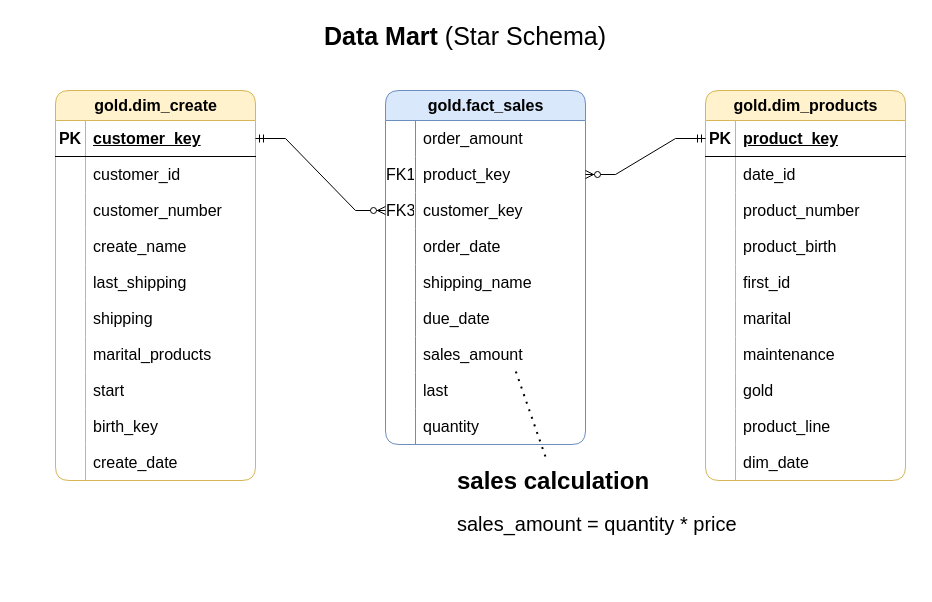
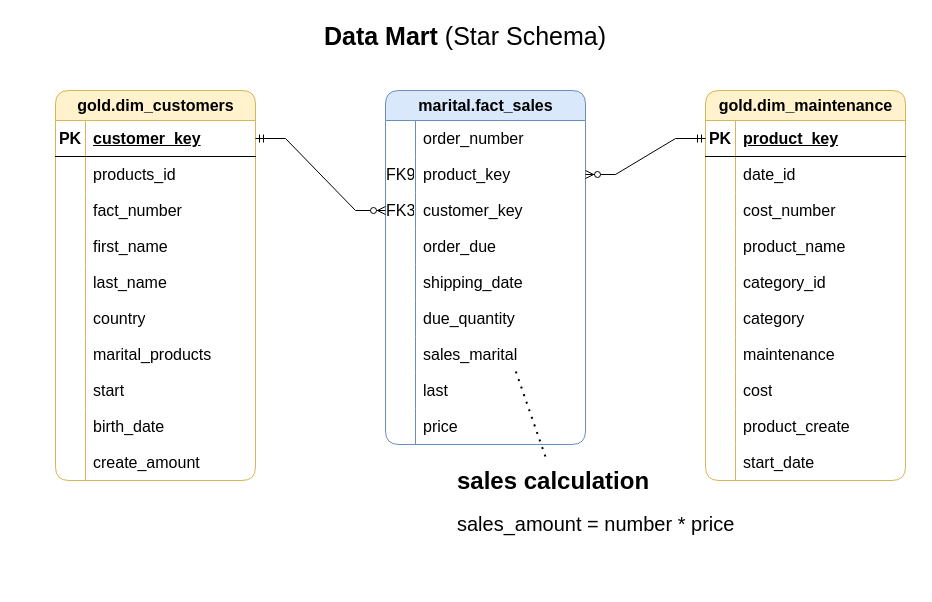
- <mxCell id="2" value="gold.dim_create" style="shape=table;startSize=30;container=1;collapsible=1;childLayout=tableLayout;fixedRows=1;rowLines=0;fontStyle=1;align=center;resizeLast=1;html=1;fillColor=#fff2cc;strokeColor=#d6b656;fontSize=16;rounded=1;" vertex="1" parent="1"><mxGeometry x="55" y="90" width="200" height="390" as="geometry" /></mxCell>
+ <mxCell id="2" value="gold.dim_customers" style="shape=table;startSize=30;container=1;collapsible=1;childLayout=tableLayout;fixedRows=1;rowLines=0;fontStyle=1;align=center;resizeLast=1;html=1;fillColor=#fff2cc;strokeColor=#d6b656;fontSize=16;rounded=1;" vertex="1" parent="1"><mxGeometry x="55" y="90" width="200" height="390" as="geometry" /></mxCell>
- <mxCell id="65" value="gold.fact_sales" style="shape=table;startSize=30;container=1;collapsible=1;childLayout=tableLayout;fixedRows=1;rowLines=0;fontStyle=1;align=center;resizeLast=1;html=1;fillColor=#dae8fc;strokeColor=#6c8ebf;fontSize=16;rounded=1;" vertex="1" parent="1"><mxGeometry x="385" y="90" width="200" height="354" as="geometry" /></mxCell>
+ <mxCell id="65" value="marital.fact_sales" style="shape=table;startSize=30;container=1;collapsible=1;childLayout=tableLayout;fixedRows=1;rowLines=0;fontStyle=1;align=center;resizeLast=1;html=1;fillColor=#dae8fc;strokeColor=#6c8ebf;fontSize=16;rounded=1;" vertex="1" parent="1"><mxGeometry x="385" y="90" width="200" height="354" as="geometry" /></mxCell>
- <mxCell id="34" value="gold.dim_products" style="shape=table;startSize=30;container=1;collapsible=1;childLayout=tableLayout;fixedRows=1;rowLines=0;fontStyle=1;align=center;resizeLast=1;html=1;fillColor=#fff2cc;strokeColor=#d6b656;fontSize=16;rounded=1;" vertex="1" parent="1"><mxGeometry x="705" y="90" width="200" height="390" as="geometry" /></mxCell>
+ <mxCell id="34" value="gold.dim_maintenance" style="shape=table;startSize=30;container=1;collapsible=1;childLayout=tableLayout;fixedRows=1;rowLines=0;fontStyle=1;align=center;resizeLast=1;html=1;fillColor=#fff2cc;strokeColor=#d6b656;fontSize=16;rounded=1;" vertex="1" parent="1"><mxGeometry x="705" y="90" width="200" height="390" as="geometry" /></mxCell>
- <mxCell id="68" value="order_amount" style="shape=partialRectangle;connectable=0;fillColor=none;top=0;left=0;bottom=0;right=0;align=left;spacingLeft=6;overflow=hidden;whiteSpace=wrap;html=1;fontSize=16;" vertex="1" parent="66"><mxGeometry x="30" width="170" height="36" as="geometry"><mxRectangle width="170" height="36" as="alternateBounds" /></mxGeometry></mxCell>
+ <mxCell id="68" value="order_number" style="shape=partialRectangle;connectable=0;fillColor=none;top=0;left=0;bottom=0;right=0;align=left;spacingLeft=6;overflow=hidden;whiteSpace=wrap;html=1;fontSize=16;" vertex="1" parent="66"><mxGeometry x="30" width="170" height="36" as="geometry"><mxRectangle width="170" height="36" as="alternateBounds" /></mxGeometry></mxCell>
- <mxCell id="8" value="customer_id" style="shape=partialRectangle;connectable=0;fillColor=none;top=0;left=0;bottom=0;right=0;align=left;spacingLeft=6;overflow=hidden;whiteSpace=wrap;html=1;fontSize=16;" vertex="1" parent="6"><mxGeometry x="30" width="170" height="36" as="geometry"><mxRectangle width="170" height="36" as="alternateBounds" /></mxGeometry></mxCell>
+ <mxCell id="8" value="products_id" style="shape=partialRectangle;connectable=0;fillColor=none;top=0;left=0;bottom=0;right=0;align=left;spacingLeft=6;overflow=hidden;whiteSpace=wrap;html=1;fontSize=16;" vertex="1" parent="6"><mxGeometry x="30" width="170" height="36" as="geometry"><mxRectangle width="170" height="36" as="alternateBounds" /></mxGeometry></mxCell>
- <mxCell id="70" value="FK1" style="shape=partialRectangle;connectable=0;fillColor=none;top=0;left=0;bottom=0;right=0;editable=1;overflow=hidden;whiteSpace=wrap;html=1;fontSize=16;" vertex="1" parent="69"><mxGeometry width="30" height="36" as="geometry"><mxRectangle width="30" height="36" as="alternateBounds" /></mxGeometry></mxCell>
+ <mxCell id="70" value="FK9" style="shape=partialRectangle;connectable=0;fillColor=none;top=0;left=0;bottom=0;right=0;editable=1;overflow=hidden;whiteSpace=wrap;html=1;fontSize=16;" vertex="1" parent="69"><mxGeometry width="30" height="36" as="geometry"><mxRectangle width="30" height="36" as="alternateBounds" /></mxGeometry></mxCell>
- <mxCell id="11" value="customer_number" style="shape=partialRectangle;connectable=0;fillColor=none;top=0;left=0;bottom=0;right=0;align=left;spacingLeft=6;overflow=hidden;whiteSpace=wrap;html=1;fontSize=16;" vertex="1" parent="9"><mxGeometry x="30" width="170" height="36" as="geometry"><mxRectangle width="170" height="36" as="alternateBounds" /></mxGeometry></mxCell>
+ <mxCell id="11" value="fact_number" style="shape=partialRectangle;connectable=0;fillColor=none;top=0;left=0;bottom=0;right=0;align=left;spacingLeft=6;overflow=hidden;whiteSpace=wrap;html=1;fontSize=16;" vertex="1" parent="9"><mxGeometry x="30" width="170" height="36" as="geometry"><mxRectangle width="170" height="36" as="alternateBounds" /></mxGeometry></mxCell>
- <mxCell id="43" value="product_number" style="shape=partialRectangle;connectable=0;fillColor=none;top=0;left=0;bottom=0;right=0;align=left;spacingLeft=6;overflow=hidden;whiteSpace=wrap;html=1;fontSize=16;" vertex="1" parent="41"><mxGeometry x="30" width="170" height="36" as="geometry"><mxRectangle width="170" height="36" as="alternateBounds" /></mxGeometry></mxCell>
+ <mxCell id="43" value="cost_number" style="shape=partialRectangle;connectable=0;fillColor=none;top=0;left=0;bottom=0;right=0;align=left;spacingLeft=6;overflow=hidden;whiteSpace=wrap;html=1;fontSize=16;" vertex="1" parent="41"><mxGeometry x="30" width="170" height="36" as="geometry"><mxRectangle width="170" height="36" as="alternateBounds" /></mxGeometry></mxCell>
- <mxCell id="14" value="create_name" style="shape=partialRectangle;connectable=0;fillColor=none;top=0;left=0;bottom=0;right=0;align=left;spacingLeft=6;overflow=hidden;whiteSpace=wrap;html=1;fontSize=16;" vertex="1" parent="12"><mxGeometry x="30" width="170" height="36" as="geometry"><mxRectangle width="170" height="36" as="alternateBounds" /></mxGeometry></mxCell>
+ <mxCell id="14" value="first_name" style="shape=partialRectangle;connectable=0;fillColor=none;top=0;left=0;bottom=0;right=0;align=left;spacingLeft=6;overflow=hidden;whiteSpace=wrap;html=1;fontSize=16;" vertex="1" parent="12"><mxGeometry x="30" width="170" height="36" as="geometry"><mxRectangle width="170" height="36" as="alternateBounds" /></mxGeometry></mxCell>
- <mxCell id="77" value="order_date" style="shape=partialRectangle;connectable=0;fillColor=none;top=0;left=0;bottom=0;right=0;align=left;spacingLeft=6;overflow=hidden;whiteSpace=wrap;html=1;fontSize=16;" vertex="1" parent="75"><mxGeometry x="30" width="170" height="36" as="geometry"><mxRectangle width="170" height="36" as="alternateBounds" /></mxGeometry></mxCell>
+ <mxCell id="77" value="order_due" style="shape=partialRectangle;connectable=0;fillColor=none;top=0;left=0;bottom=0;right=0;align=left;spacingLeft=6;overflow=hidden;whiteSpace=wrap;html=1;fontSize=16;" vertex="1" parent="75"><mxGeometry x="30" width="170" height="36" as="geometry"><mxRectangle width="170" height="36" as="alternateBounds" /></mxGeometry></mxCell>
- <mxCell id="46" value="product_birth" style="shape=partialRectangle;connectable=0;fillColor=none;top=0;left=0;bottom=0;right=0;align=left;spacingLeft=6;overflow=hidden;whiteSpace=wrap;html=1;fontSize=16;" vertex="1" parent="44"><mxGeometry x="30" width="170" height="36" as="geometry"><mxRectangle width="170" height="36" as="alternateBounds" /></mxGeometry></mxCell>
+ <mxCell id="46" value="product_name" style="shape=partialRectangle;connectable=0;fillColor=none;top=0;left=0;bottom=0;right=0;align=left;spacingLeft=6;overflow=hidden;whiteSpace=wrap;html=1;fontSize=16;" vertex="1" parent="44"><mxGeometry x="30" width="170" height="36" as="geometry"><mxRectangle width="170" height="36" as="alternateBounds" /></mxGeometry></mxCell>
- <mxCell id="17" value="last_shipping" style="shape=partialRectangle;connectable=0;fillColor=none;top=0;left=0;bottom=0;right=0;align=left;spacingLeft=6;overflow=hidden;whiteSpace=wrap;html=1;fontSize=16;" vertex="1" parent="15"><mxGeometry x="30" width="170" height="36" as="geometry"><mxRectangle width="170" height="36" as="alternateBounds" /></mxGeometry></mxCell>
+ <mxCell id="17" value="last_name" style="shape=partialRectangle;connectable=0;fillColor=none;top=0;left=0;bottom=0;right=0;align=left;spacingLeft=6;overflow=hidden;whiteSpace=wrap;html=1;fontSize=16;" vertex="1" parent="15"><mxGeometry x="30" width="170" height="36" as="geometry"><mxRectangle width="170" height="36" as="alternateBounds" /></mxGeometry></mxCell>
- <mxCell id="80" value="shipping_name" style="shape=partialRectangle;connectable=0;fillColor=none;top=0;left=0;bottom=0;right=0;align=left;spacingLeft=6;overflow=hidden;whiteSpace=wrap;html=1;fontSize=16;" vertex="1" parent="78"><mxGeometry x="30" width="170" height="36" as="geometry"><mxRectangle width="170" height="36" as="alternateBounds" /></mxGeometry></mxCell>
+ <mxCell id="80" value="shipping_date" style="shape=partialRectangle;connectable=0;fillColor=none;top=0;left=0;bottom=0;right=0;align=left;spacingLeft=6;overflow=hidden;whiteSpace=wrap;html=1;fontSize=16;" vertex="1" parent="78"><mxGeometry x="30" width="170" height="36" as="geometry"><mxRectangle width="170" height="36" as="alternateBounds" /></mxGeometry></mxCell>
- <mxCell id="49" value="first_id" style="shape=partialRectangle;connectable=0;fillColor=none;top=0;left=0;bottom=0;right=0;align=left;spacingLeft=6;overflow=hidden;whiteSpace=wrap;html=1;fontSize=16;" vertex="1" parent="47"><mxGeometry x="30" width="170" height="36" as="geometry"><mxRectangle width="170" height="36" as="alternateBounds" /></mxGeometry></mxCell>
+ <mxCell id="49" value="category_id" style="shape=partialRectangle;connectable=0;fillColor=none;top=0;left=0;bottom=0;right=0;align=left;spacingLeft=6;overflow=hidden;whiteSpace=wrap;html=1;fontSize=16;" vertex="1" parent="47"><mxGeometry x="30" width="170" height="36" as="geometry"><mxRectangle width="170" height="36" as="alternateBounds" /></mxGeometry></mxCell>
- <mxCell id="20" value="shipping" style="shape=partialRectangle;connectable=0;fillColor=none;top=0;left=0;bottom=0;right=0;align=left;spacingLeft=6;overflow=hidden;whiteSpace=wrap;html=1;fontSize=16;" vertex="1" parent="18"><mxGeometry x="30" width="170" height="36" as="geometry"><mxRectangle width="170" height="36" as="alternateBounds" /></mxGeometry></mxCell>
+ <mxCell id="20" value="country" style="shape=partialRectangle;connectable=0;fillColor=none;top=0;left=0;bottom=0;right=0;align=left;spacingLeft=6;overflow=hidden;whiteSpace=wrap;html=1;fontSize=16;" vertex="1" parent="18"><mxGeometry x="30" width="170" height="36" as="geometry"><mxRectangle width="170" height="36" as="alternateBounds" /></mxGeometry></mxCell>
- <mxCell id="83" value="due_date" style="shape=partialRectangle;connectable=0;fillColor=none;top=0;left=0;bottom=0;right=0;align=left;spacingLeft=6;overflow=hidden;whiteSpace=wrap;html=1;fontSize=16;" vertex="1" parent="81"><mxGeometry x="30" width="170" height="36" as="geometry"><mxRectangle width="170" height="36" as="alternateBounds" /></mxGeometry></mxCell>
+ <mxCell id="83" value="due_quantity" style="shape=partialRectangle;connectable=0;fillColor=none;top=0;left=0;bottom=0;right=0;align=left;spacingLeft=6;overflow=hidden;whiteSpace=wrap;html=1;fontSize=16;" vertex="1" parent="81"><mxGeometry x="30" width="170" height="36" as="geometry"><mxRectangle width="170" height="36" as="alternateBounds" /></mxGeometry></mxCell>
- <mxCell id="52" value="marital" style="shape=partialRectangle;connectable=0;fillColor=none;top=0;left=0;bottom=0;right=0;align=left;spacingLeft=6;overflow=hidden;whiteSpace=wrap;html=1;fontSize=16;" vertex="1" parent="50"><mxGeometry x="30" width="170" height="36" as="geometry"><mxRectangle width="170" height="36" as="alternateBounds" /></mxGeometry></mxCell>
+ <mxCell id="52" value="category" style="shape=partialRectangle;connectable=0;fillColor=none;top=0;left=0;bottom=0;right=0;align=left;spacingLeft=6;overflow=hidden;whiteSpace=wrap;html=1;fontSize=16;" vertex="1" parent="50"><mxGeometry x="30" width="170" height="36" as="geometry"><mxRectangle width="170" height="36" as="alternateBounds" /></mxGeometry></mxCell>
- <mxCell id="86" value="sales_amount" style="shape=partialRectangle;connectable=0;fillColor=none;top=0;left=0;bottom=0;right=0;align=left;spacingLeft=6;overflow=hidden;whiteSpace=wrap;html=1;fontSize=16;" vertex="1" parent="84"><mxGeometry x="30" width="170" height="36" as="geometry"><mxRectangle width="170" height="36" as="alternateBounds" /></mxGeometry></mxCell>
+ <mxCell id="86" value="sales_marital" style="shape=partialRectangle;connectable=0;fillColor=none;top=0;left=0;bottom=0;right=0;align=left;spacingLeft=6;overflow=hidden;whiteSpace=wrap;html=1;fontSize=16;" vertex="1" parent="84"><mxGeometry x="30" width="170" height="36" as="geometry"><mxRectangle width="170" height="36" as="alternateBounds" /></mxGeometry></mxCell>
- <mxCell id="58" value="gold" style="shape=partialRectangle;connectable=0;fillColor=none;top=0;left=0;bottom=0;right=0;align=left;spacingLeft=6;overflow=hidden;whiteSpace=wrap;html=1;fontSize=16;" vertex="1" parent="56"><mxGeometry x="30" width="170" height="36" as="geometry"><mxRectangle width="170" height="36" as="alternateBounds" /></mxGeometry></mxCell>
+ <mxCell id="58" value="cost" style="shape=partialRectangle;connectable=0;fillColor=none;top=0;left=0;bottom=0;right=0;align=left;spacingLeft=6;overflow=hidden;whiteSpace=wrap;html=1;fontSize=16;" vertex="1" parent="56"><mxGeometry x="30" width="170" height="36" as="geometry"><mxRectangle width="170" height="36" as="alternateBounds" /></mxGeometry></mxCell>
- <mxCell id="29" value="birth_key" style="shape=partialRectangle;connectable=0;fillColor=none;top=0;left=0;bottom=0;right=0;align=left;spacingLeft=6;overflow=hidden;whiteSpace=wrap;html=1;fontSize=16;" vertex="1" parent="27"><mxGeometry x="30" width="170" height="36" as="geometry"><mxRectangle width="170" height="36" as="alternateBounds" /></mxGeometry></mxCell>
+ <mxCell id="29" value="birth_date" style="shape=partialRectangle;connectable=0;fillColor=none;top=0;left=0;bottom=0;right=0;align=left;spacingLeft=6;overflow=hidden;whiteSpace=wrap;html=1;fontSize=16;" vertex="1" parent="27"><mxGeometry x="30" width="170" height="36" as="geometry"><mxRectangle width="170" height="36" as="alternateBounds" /></mxGeometry></mxCell>
- <mxCell id="92" value="quantity" style="shape=partialRectangle;connectable=0;fillColor=none;top=0;left=0;bottom=0;right=0;align=left;spacingLeft=6;overflow=hidden;whiteSpace=wrap;html=1;fontSize=16;" vertex="1" parent="90"><mxGeometry x="30" width="170" height="36" as="geometry"><mxRectangle width="170" height="36" as="alternateBounds" /></mxGeometry></mxCell>
+ <mxCell id="92" value="price" style="shape=partialRectangle;connectable=0;fillColor=none;top=0;left=0;bottom=0;right=0;align=left;spacingLeft=6;overflow=hidden;whiteSpace=wrap;html=1;fontSize=16;" vertex="1" parent="90"><mxGeometry x="30" width="170" height="36" as="geometry"><mxRectangle width="170" height="36" as="alternateBounds" /></mxGeometry></mxCell>
- <mxCell id="61" value="product_line" style="shape=partialRectangle;connectable=0;fillColor=none;top=0;left=0;bottom=0;right=0;align=left;spacingLeft=6;overflow=hidden;whiteSpace=wrap;html=1;fontSize=16;" vertex="1" parent="59"><mxGeometry x="30" width="170" height="36" as="geometry"><mxRectangle width="170" height="36" as="alternateBounds" /></mxGeometry></mxCell>
+ <mxCell id="61" value="product_create" style="shape=partialRectangle;connectable=0;fillColor=none;top=0;left=0;bottom=0;right=0;align=left;spacingLeft=6;overflow=hidden;whiteSpace=wrap;html=1;fontSize=16;" vertex="1" parent="59"><mxGeometry x="30" width="170" height="36" as="geometry"><mxRectangle width="170" height="36" as="alternateBounds" /></mxGeometry></mxCell>
- <mxCell id="32" value="create_date" style="shape=partialRectangle;connectable=0;fillColor=none;top=0;left=0;bottom=0;right=0;align=left;spacingLeft=6;overflow=hidden;whiteSpace=wrap;html=1;fontSize=16;" vertex="1" parent="30"><mxGeometry x="30" width="170" height="36" as="geometry"><mxRectangle width="170" height="36" as="alternateBounds" /></mxGeometry></mxCell>
+ <mxCell id="32" value="create_amount" style="shape=partialRectangle;connectable=0;fillColor=none;top=0;left=0;bottom=0;right=0;align=left;spacingLeft=6;overflow=hidden;whiteSpace=wrap;html=1;fontSize=16;" vertex="1" parent="30"><mxGeometry x="30" width="170" height="36" as="geometry"><mxRectangle width="170" height="36" as="alternateBounds" /></mxGeometry></mxCell>
- <mxCell id="64" value="dim_date" style="shape=partialRectangle;connectable=0;fillColor=none;top=0;left=0;bottom=0;right=0;align=left;spacingLeft=6;overflow=hidden;whiteSpace=wrap;html=1;fontSize=16;" vertex="1" parent="62"><mxGeometry x="30" width="170" height="36" as="geometry"><mxRectangle width="170" height="36" as="alternateBounds" /></mxGeometry></mxCell>
+ <mxCell id="64" value="start_date" style="shape=partialRectangle;connectable=0;fillColor=none;top=0;left=0;bottom=0;right=0;align=left;spacingLeft=6;overflow=hidden;whiteSpace=wrap;html=1;fontSize=16;" vertex="1" parent="62"><mxGeometry x="30" width="170" height="36" as="geometry"><mxRectangle width="170" height="36" as="alternateBounds" /></mxGeometry></mxCell>
- <mxCell id="95" value="&lt;h1 style=&quot;margin-top: 0px;&quot;&gt;sales calculation&lt;/h1&gt;&lt;div&gt;&lt;font style=&quot;font-size: 20px;&quot;&gt;sales_amount = quantity * price&lt;/font&gt;&lt;/div&gt;" style="text;html=1;whiteSpace=wrap;overflow=hidden;rounded=0;" vertex="1" parent="1"><mxGeometry x="455" y="460" width="310" height="120" as="geometry" /></mxCell>
+ <mxCell id="95" value="&lt;h1 style=&quot;margin-top: 0px;&quot;&gt;sales calculation&lt;/h1&gt;&lt;div&gt;&lt;font style=&quot;font-size: 20px;&quot;&gt;sales_amount = number * price&lt;/font&gt;&lt;/div&gt;" style="text;html=1;whiteSpace=wrap;overflow=hidden;rounded=0;" vertex="1" parent="1"><mxGeometry x="455" y="460" width="310" height="120" as="geometry" /></mxCell>
